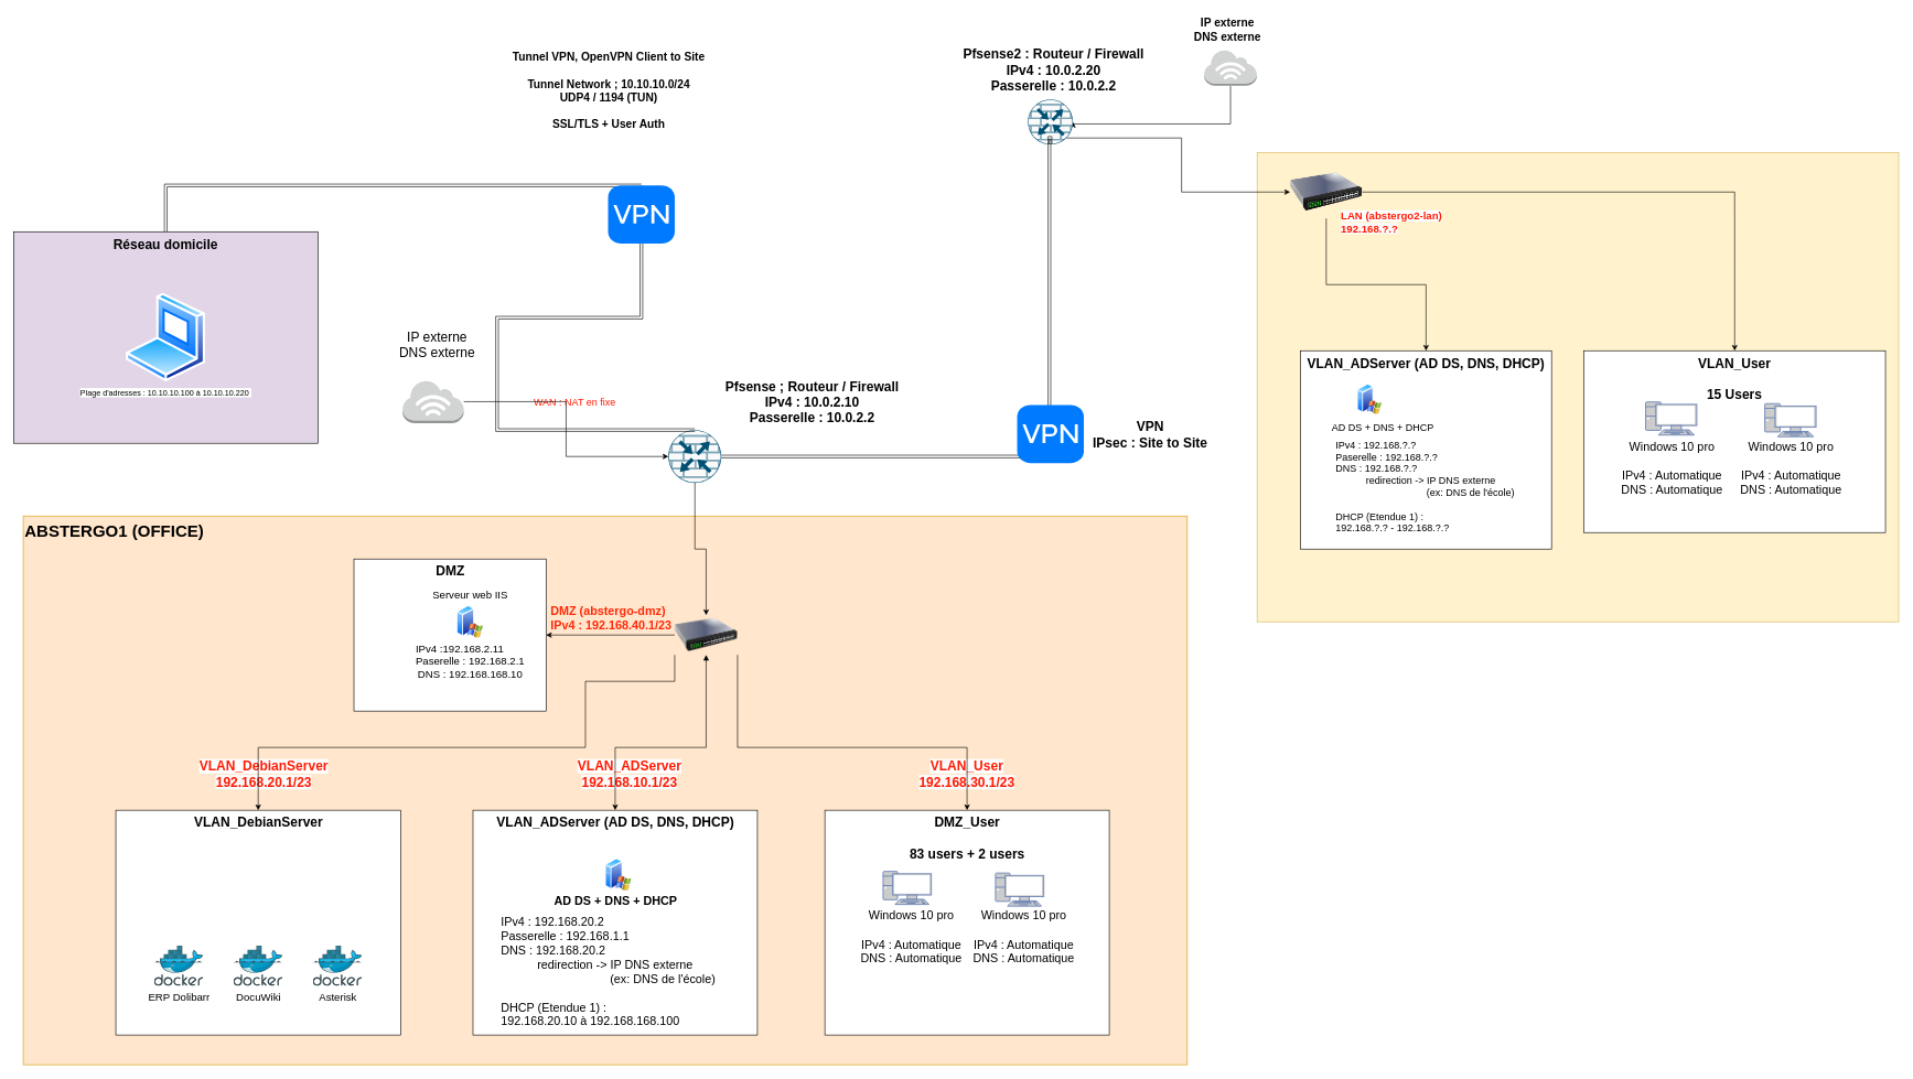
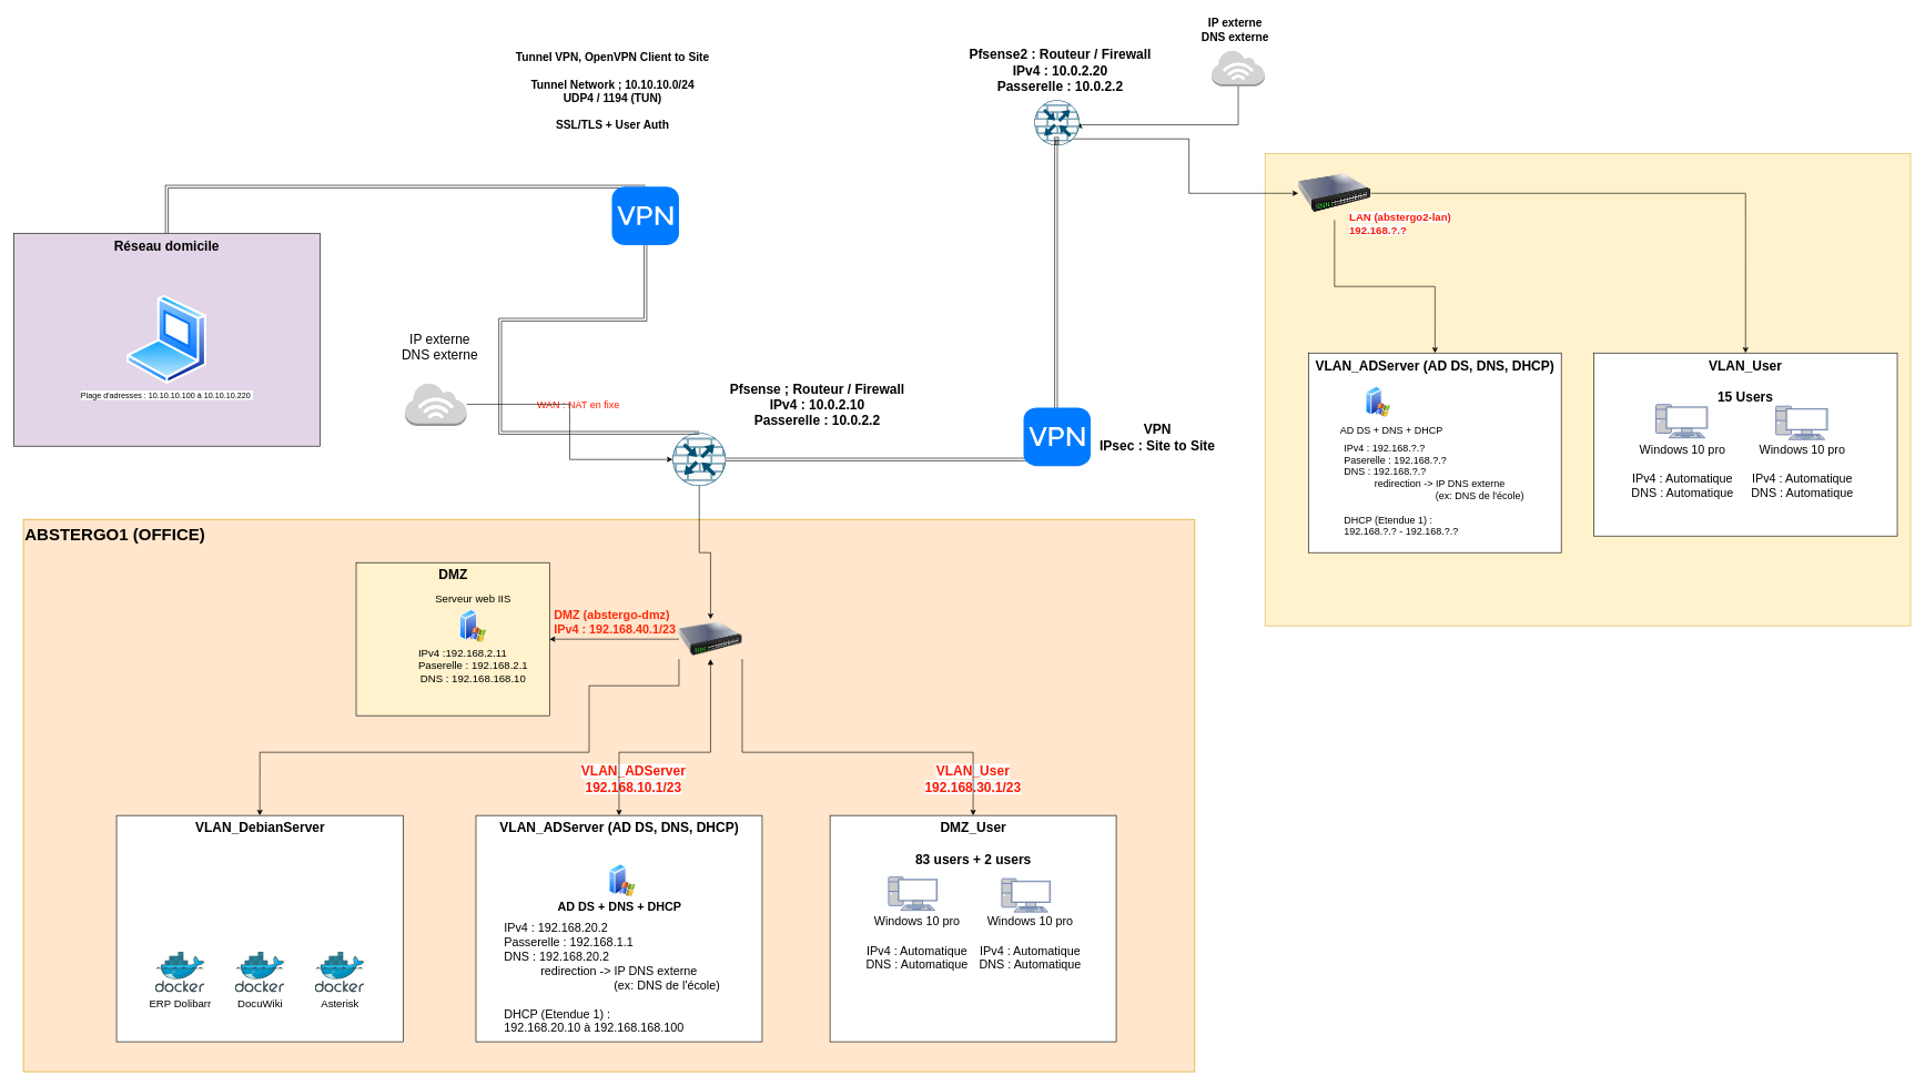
- <mxCell id="69" value="&lt;font style=&quot;font-size: 20px;&quot;&gt;&lt;b&gt;DMZ&lt;/b&gt;&lt;/font&gt;" style="rounded=0;whiteSpace=wrap;html=1;verticalAlign=top;" parent="68" vertex="1"><mxGeometry width="290.5" height="230" as="geometry" /></mxCell>
+ <mxCell id="69" value="&lt;font style=&quot;font-size: 20px;&quot;&gt;&lt;b&gt;DMZ&lt;/b&gt;&lt;/font&gt;" style="rounded=0;whiteSpace=wrap;html=1;verticalAlign=top;fillColor=#fff2cc;" parent="68" vertex="1"><mxGeometry width="290.5" height="230" as="geometry" /></mxCell>
- <mxCell id="37" value="&lt;font style=&quot;font-size: 20px;&quot; color=&quot;#ff1900&quot;&gt;&lt;b&gt;&lt;span style=&quot;font-family: Helvetica; font-style: normal; font-variant-ligatures: normal; font-variant-caps: normal; letter-spacing: normal; orphans: 2; text-indent: 0px; text-transform: none; widows: 2; word-spacing: 0px; -webkit-text-stroke-width: 0px; background-color: rgb(255, 255, 255); text-decoration-thickness: initial; text-decoration-style: initial; text-decoration-color: initial; float: none; display: inline !important;&quot;&gt;VLAN_DebianServer&lt;/span&gt;&lt;br style=&quot;border-color: var(--border-color); font-family: Helvetica; font-style: normal; font-variant-ligatures: normal; font-variant-caps: normal; letter-spacing: normal; orphans: 2; text-indent: 0px; text-transform: none; widows: 2; word-spacing: 0px; -webkit-text-stroke-width: 0px; text-decoration-thickness: initial; text-decoration-style: initial; text-decoration-color: initial; background-color: rgb(251, 251, 251);&quot;&gt;&lt;span style=&quot;border-color: var(--border-color); font-family: Helvetica; font-style: normal; font-variant-ligatures: normal; font-variant-caps: normal; letter-spacing: normal; orphans: 2; text-indent: 0px; text-transform: none; widows: 2; word-spacing: 0px; -webkit-text-stroke-width: 0px; text-decoration-thickness: initial; text-decoration-style: initial; text-decoration-color: initial; background-color: rgb(251, 251, 251);&quot;&gt;192.168.20.1/23&lt;/span&gt;&lt;/b&gt;&lt;/font&gt;" style="text;whiteSpace=wrap;html=1;align=center;" parent="36" vertex="1"><mxGeometry x="17.5" width="413" height="50" as="geometry" /></mxCell>
